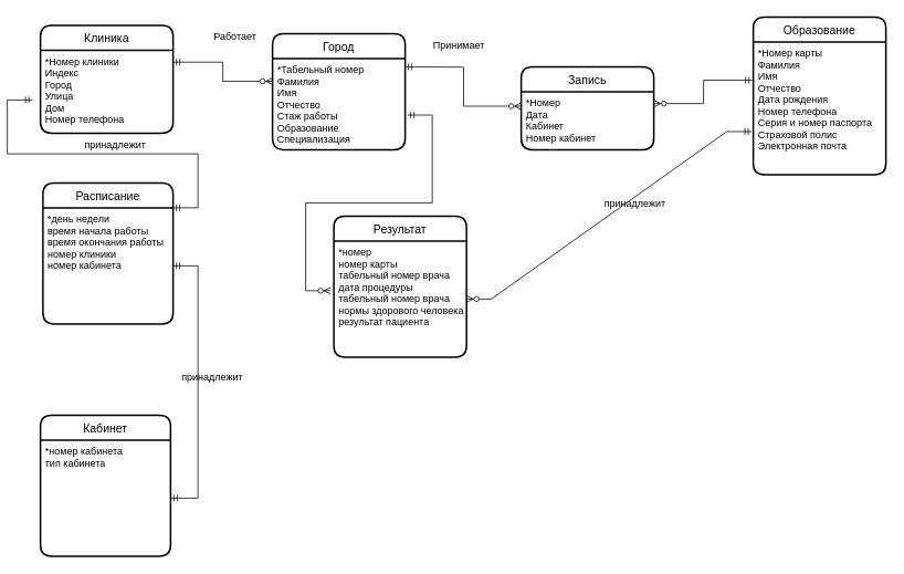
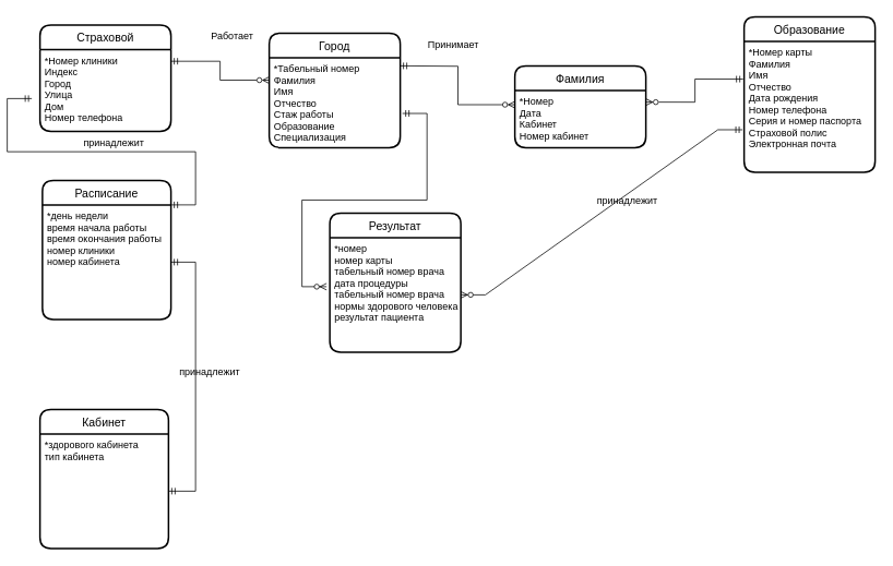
- <mxCell id="3" value="Клиника" style="swimlane;childLayout=stackLayout;horizontal=1;startSize=30;horizontalStack=0;rounded=1;fontSize=14;fontStyle=0;strokeWidth=2;resizeParent=0;resizeLast=1;shadow=0;dashed=0;align=center;" parent="1" vertex="1"><mxGeometry x="20" y="30" width="160" height="130" as="geometry" /></mxCell>
+ <mxCell id="3" value="Страховой" style="swimlane;childLayout=stackLayout;horizontal=1;startSize=30;horizontalStack=0;rounded=1;fontSize=14;fontStyle=0;strokeWidth=2;resizeParent=0;resizeLast=1;shadow=0;dashed=0;align=center;" parent="1" vertex="1"><mxGeometry x="20" y="30" width="160" height="130" as="geometry" /></mxCell>
- <mxCell id="10" value="Запись" style="swimlane;childLayout=stackLayout;horizontal=1;startSize=30;horizontalStack=0;rounded=1;fontSize=14;fontStyle=0;strokeWidth=2;resizeParent=0;resizeLast=1;shadow=0;dashed=0;align=center;" parent="1" vertex="1"><mxGeometry x="600" y="80" width="160" height="100" as="geometry" /></mxCell>
+ <mxCell id="10" value="Фамилия" style="swimlane;childLayout=stackLayout;horizontal=1;startSize=30;horizontalStack=0;rounded=1;fontSize=14;fontStyle=0;strokeWidth=2;resizeParent=0;resizeLast=1;shadow=0;dashed=0;align=center;" parent="1" vertex="1"><mxGeometry x="600" y="80" width="160" height="100" as="geometry" /></mxCell>
- <mxCell id="22" value="*номер кабинета&#10;тип кабинета" style="align=left;strokeColor=none;fillColor=none;spacingLeft=4;fontSize=12;verticalAlign=top;resizable=0;rotatable=0;part=1;" vertex="1" parent="21"><mxGeometry y="30" width="157" height="140" as="geometry" /></mxCell>
+ <mxCell id="22" value="*здорового кабинета&#10;тип кабинета" style="align=left;strokeColor=none;fillColor=none;spacingLeft=4;fontSize=12;verticalAlign=top;resizable=0;rotatable=0;part=1;" vertex="1" parent="21"><mxGeometry y="30" width="157" height="140" as="geometry" /></mxCell>
